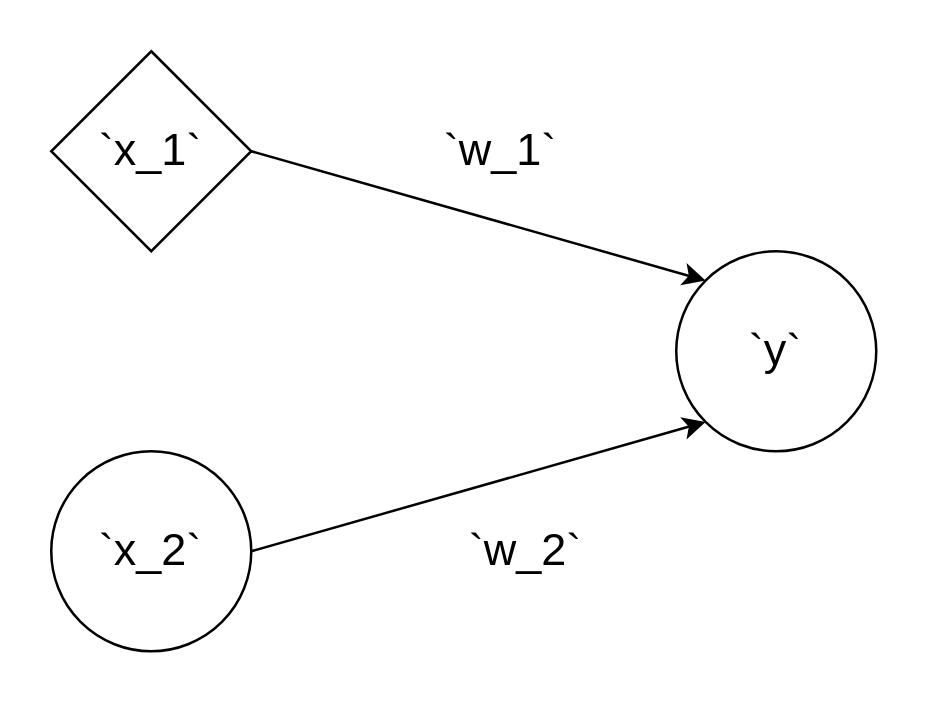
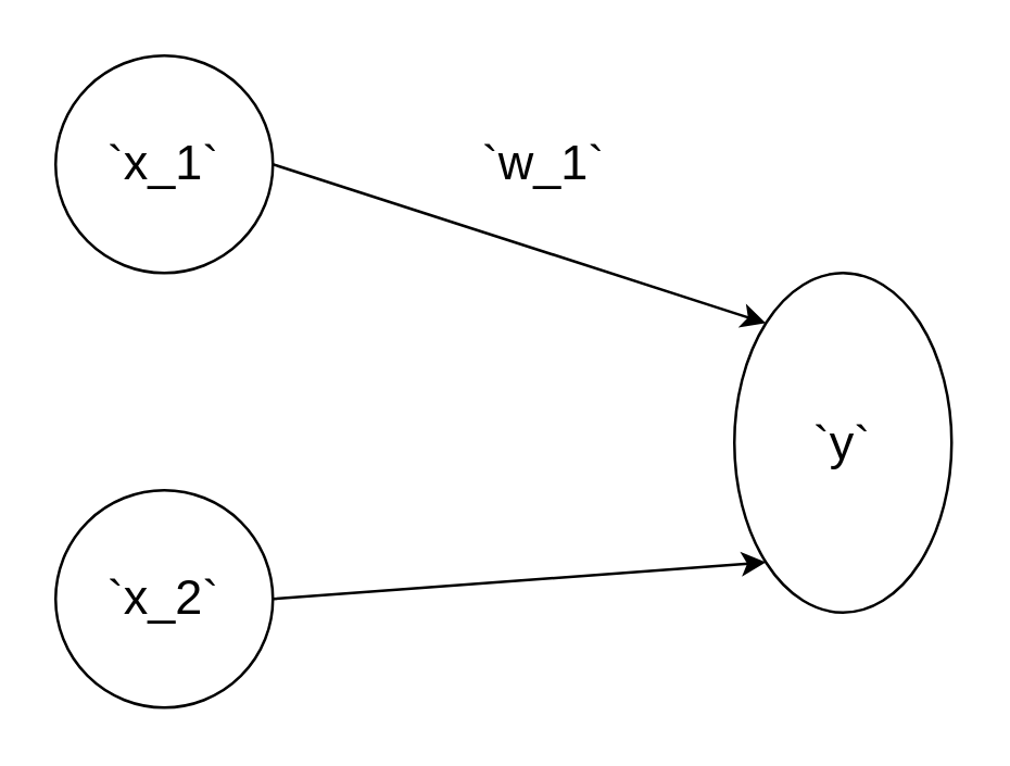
- <mxCell id="3" value="&lt;font style=&quot;font-size: 18px&quot;&gt;`x_1`&lt;/font&gt;" style="rhombus;whiteSpace=wrap;html=1;aspect=fixed;" vertex="1" parent="1"><mxGeometry x="20" y="20" width="80" height="80" as="geometry" /></mxCell>
+ <mxCell id="3" value="&lt;font style=&quot;font-size: 18px&quot;&gt;`x_1`&lt;/font&gt;" style="ellipse;whiteSpace=wrap;html=1;aspect=fixed;" vertex="1" parent="1"><mxGeometry x="20" y="20" width="80" height="80" as="geometry" /></mxCell>
- <mxCell id="6" value="&lt;span style=&quot;font-size: 18px&quot;&gt;`y`&lt;/span&gt;" style="ellipse;whiteSpace=wrap;html=1;aspect=fixed;" vertex="1" parent="1"><mxGeometry x="270" y="100" width="80" height="80" as="geometry" /></mxCell>
+ <mxCell id="6" value="&lt;span style=&quot;font-size: 18px&quot;&gt;`y`&lt;/span&gt;" style="ellipse;whiteSpace=wrap;html=1;aspect=fixed;" vertex="1" parent="1"><mxGeometry x="270" y="100" width="80" height="125" as="geometry" /></mxCell>
- <mxCell id="8" value="&lt;font style=&quot;font-size: 18px&quot;&gt;`w_2`&lt;/font&gt;" style="text;html=1;strokeColor=none;fillColor=none;align=center;verticalAlign=middle;whiteSpace=wrap;rounded=0;" vertex="1" parent="1"><mxGeometry x="190" y="210" width="40" height="20" as="geometry" /></mxCell>
